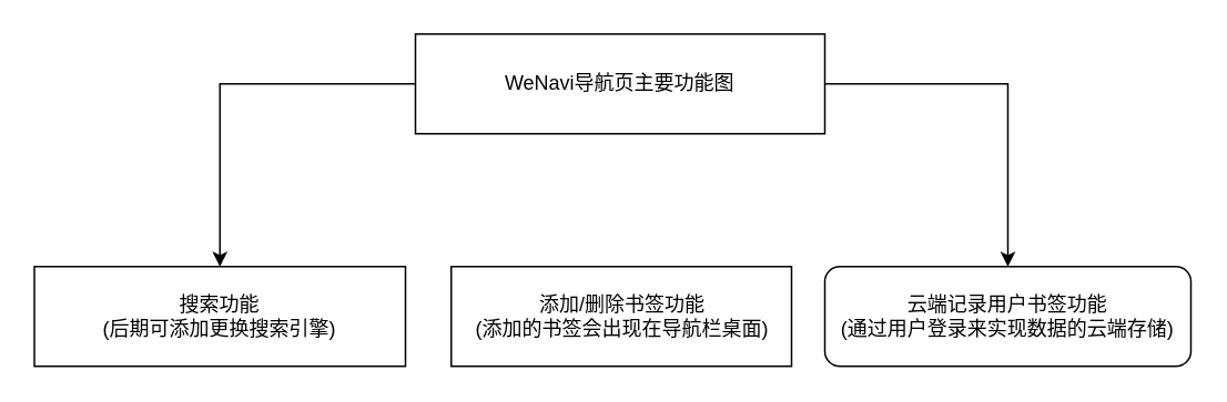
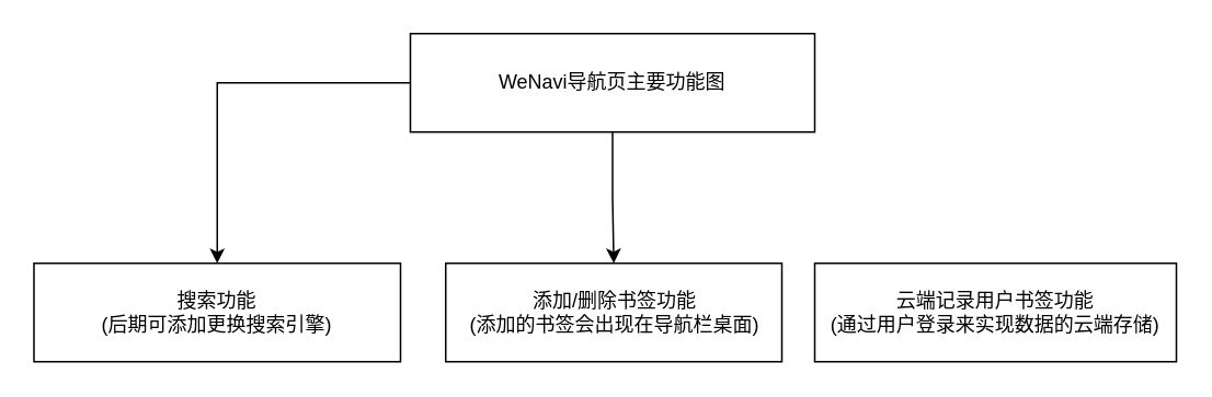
- <mxCell id="4" style="edgeStyle=orthogonalEdgeStyle;rounded=0;orthogonalLoop=1;jettySize=auto;html=1;entryX=0.5;entryY=0;entryDx=0;entryDy=0;exitX=1;exitY=0.5;exitDx=0;exitDy=0;" edge="1" parent="1" source="5" target="8"><mxGeometry relative="1" as="geometry" /></mxCell>
+ <mxCell id="3" style="edgeStyle=orthogonalEdgeStyle;rounded=0;orthogonalLoop=1;jettySize=auto;html=1;entryX=0.5;entryY=0;entryDx=0;entryDy=0;" edge="1" parent="1" source="5" target="7"><mxGeometry relative="1" as="geometry" /></mxCell>
- <mxCell id="8" value="云端记录用户书签功能&lt;br&gt;(通过用户登录来实现数据的云端存储)" style="whiteSpace=wrap;html=1;rounded=1;" vertex="1" parent="1"><mxGeometry x="495" y="160" width="220" height="60" as="geometry" /></mxCell>
+ <mxCell id="8" value="云端记录用户书签功能&lt;br&gt;(通过用户登录来实现数据的云端存储)" style="rounded=0;whiteSpace=wrap;html=1;" vertex="1" parent="1"><mxGeometry x="495" y="160" width="220" height="60" as="geometry" /></mxCell>
